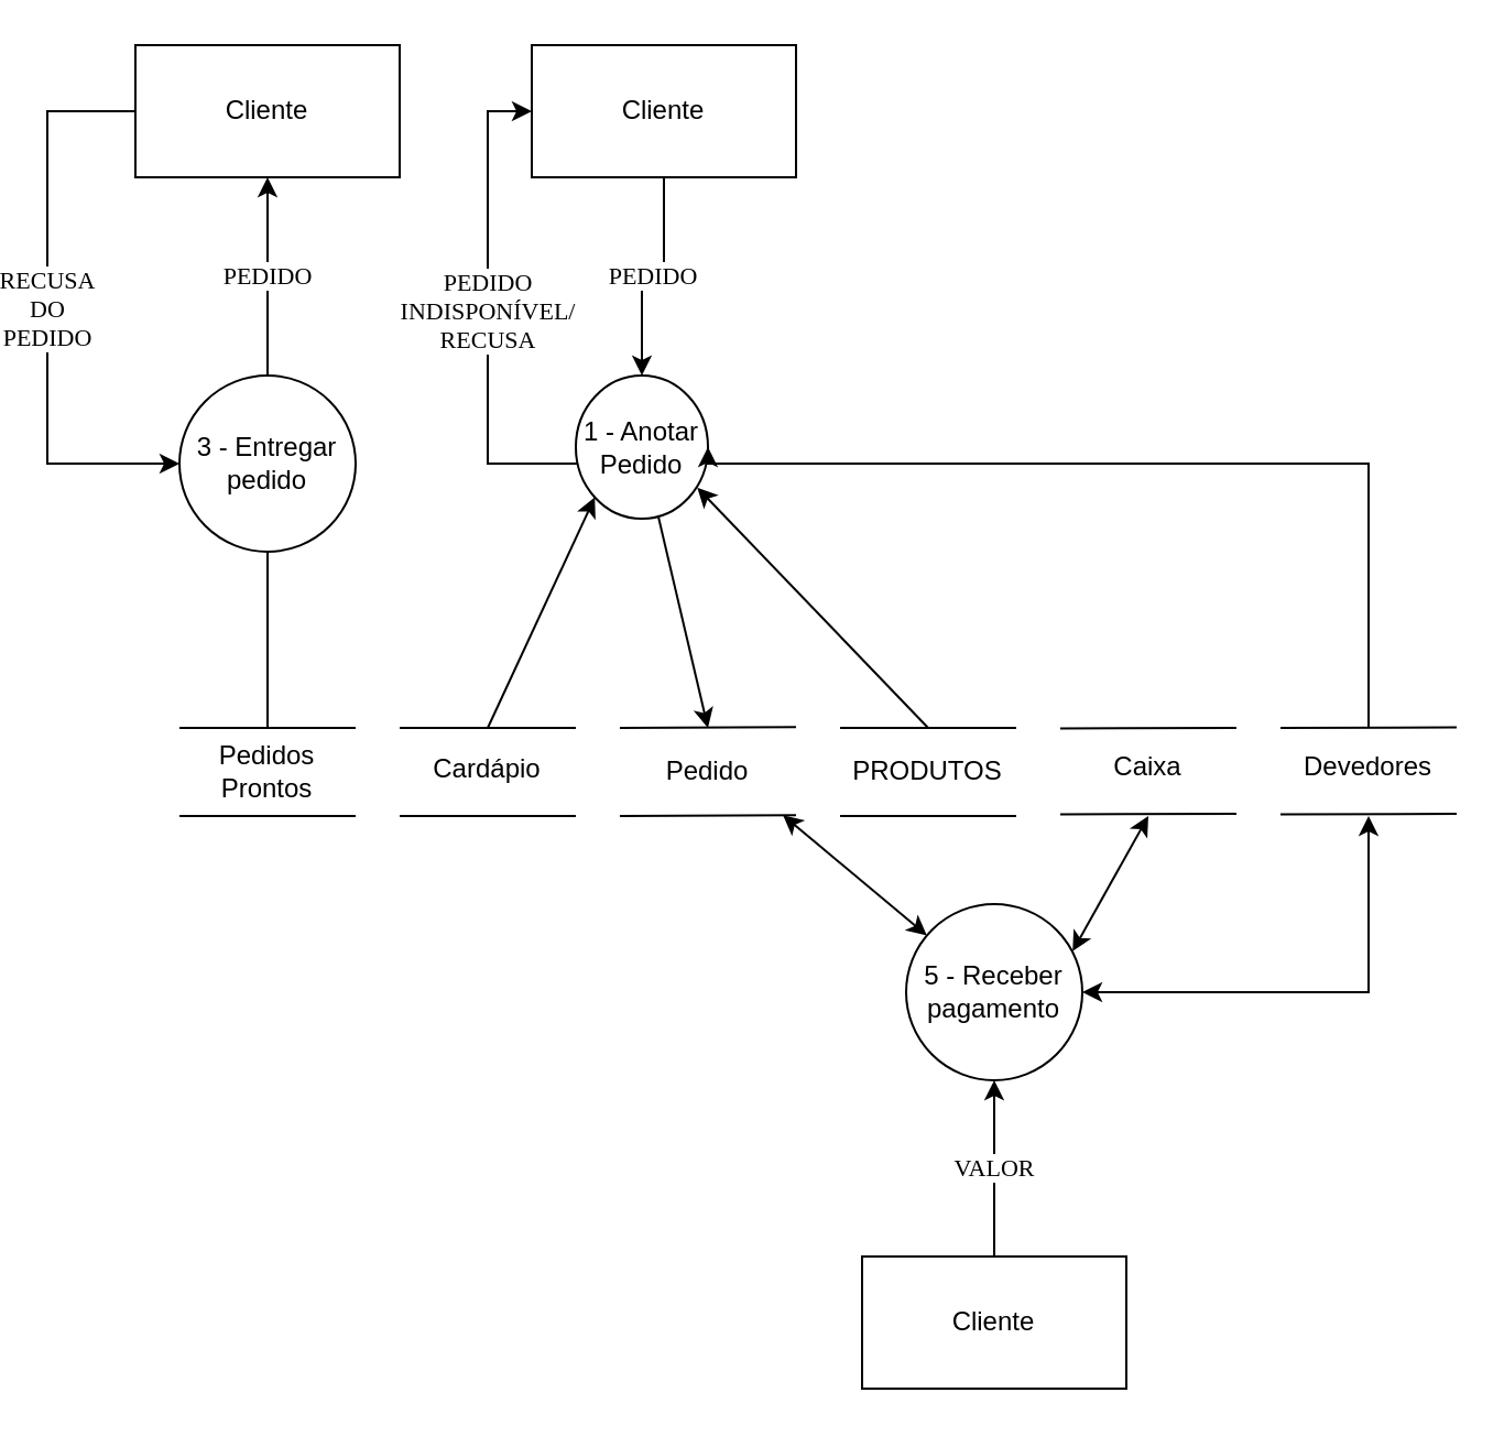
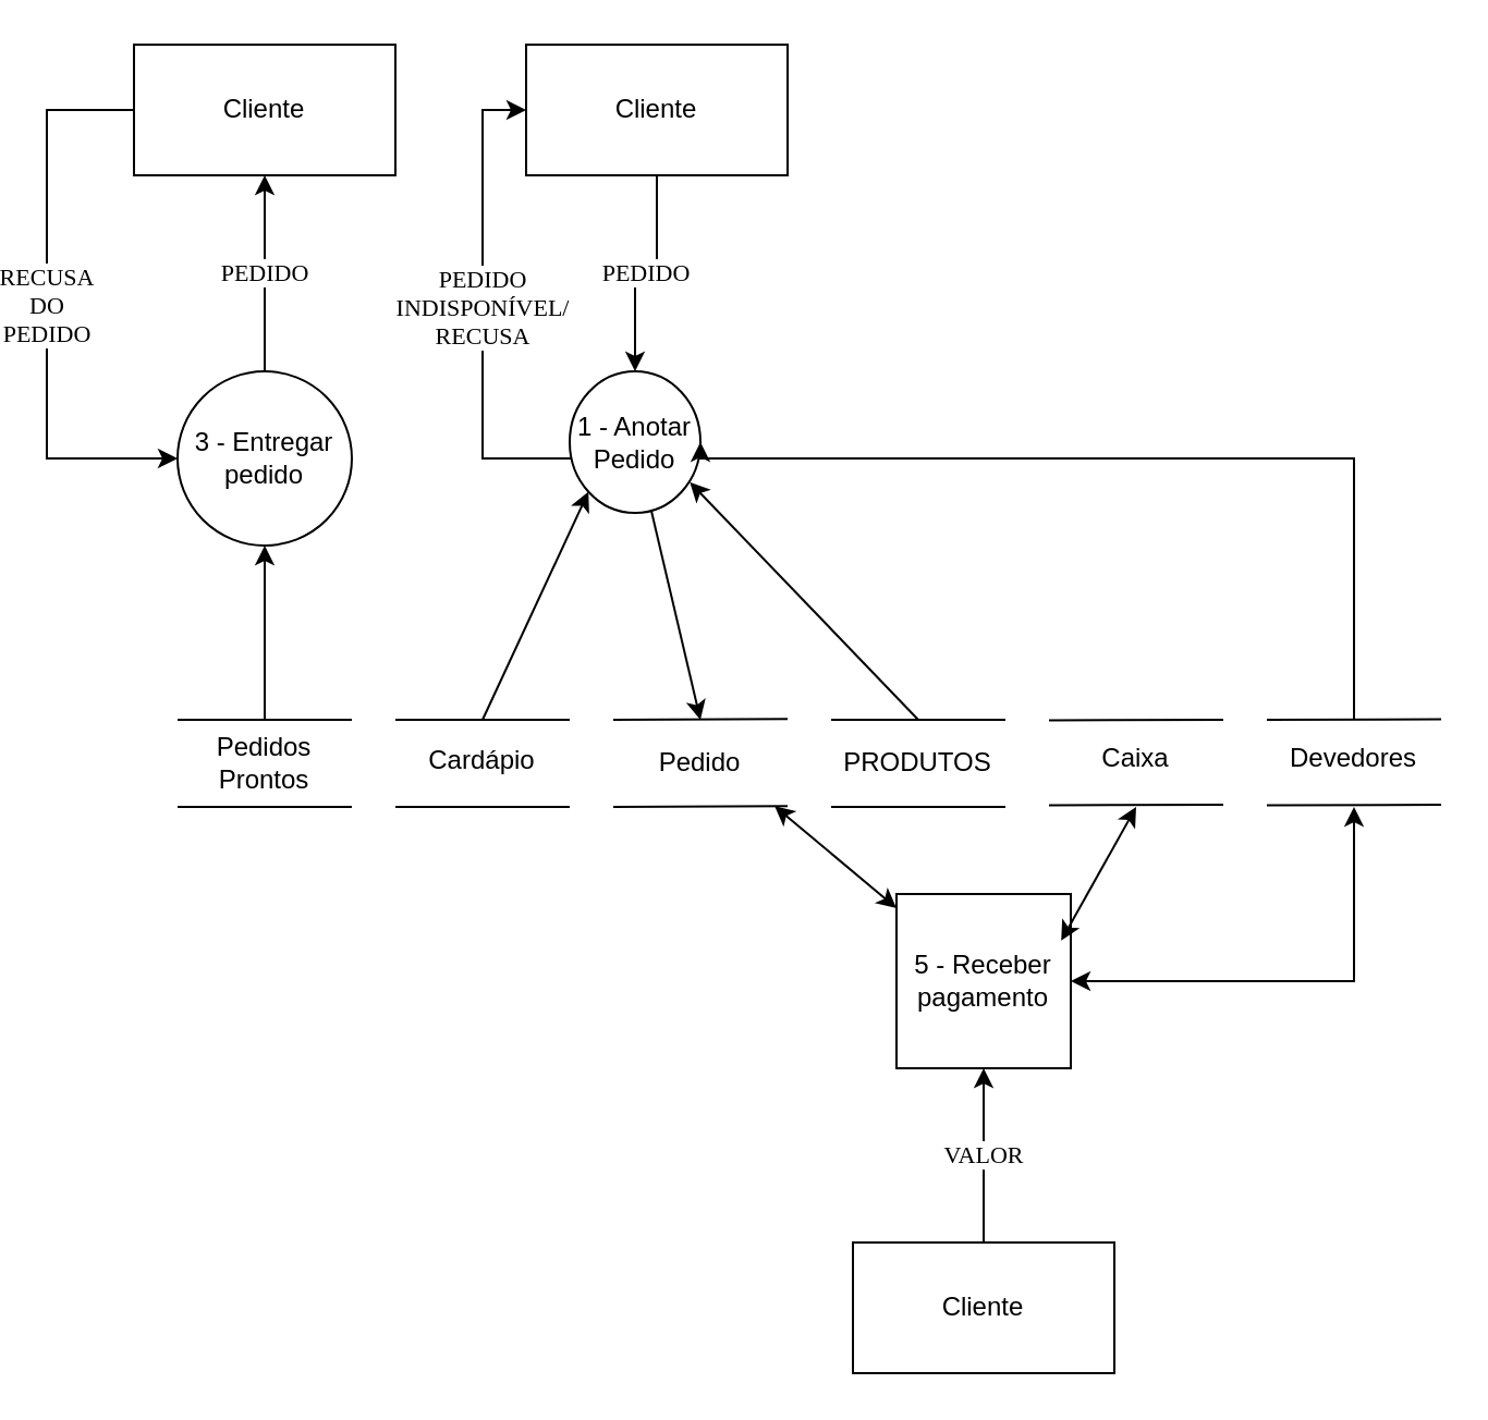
- <mxCell id="22" style="edgeStyle=orthogonalEdgeStyle;rounded=0;orthogonalLoop=1;jettySize=auto;html=1;entryX=0.5;entryY=1;entryDx=0;entryDy=0;endArrow=none;" parent="1" source="23" target="17" edge="1"><mxGeometry relative="1" as="geometry" /></mxCell>
+ <mxCell id="22" style="edgeStyle=orthogonalEdgeStyle;rounded=0;orthogonalLoop=1;jettySize=auto;html=1;entryX=0.5;entryY=1;entryDx=0;entryDy=0;" parent="1" source="23" target="17" edge="1"><mxGeometry relative="1" as="geometry" /></mxCell>
- <mxCell id="30" value="&lt;div&gt;5 - Receber&lt;/div&gt;&lt;div&gt;pagamento&lt;br&gt;&lt;/div&gt;" style="ellipse;whiteSpace=wrap;html=1;aspect=fixed;" parent="1" vertex="1"><mxGeometry x="410" y="410" width="80" height="80" as="geometry" /></mxCell>
+ <mxCell id="30" value="&lt;div&gt;5 - Receber&lt;/div&gt;&lt;div&gt;pagamento&lt;br&gt;&lt;/div&gt;" style="whiteSpace=wrap;html=1;aspect=fixed;rounded=0;" parent="1" vertex="1"><mxGeometry x="410" y="410" width="80" height="80" as="geometry" /></mxCell>
